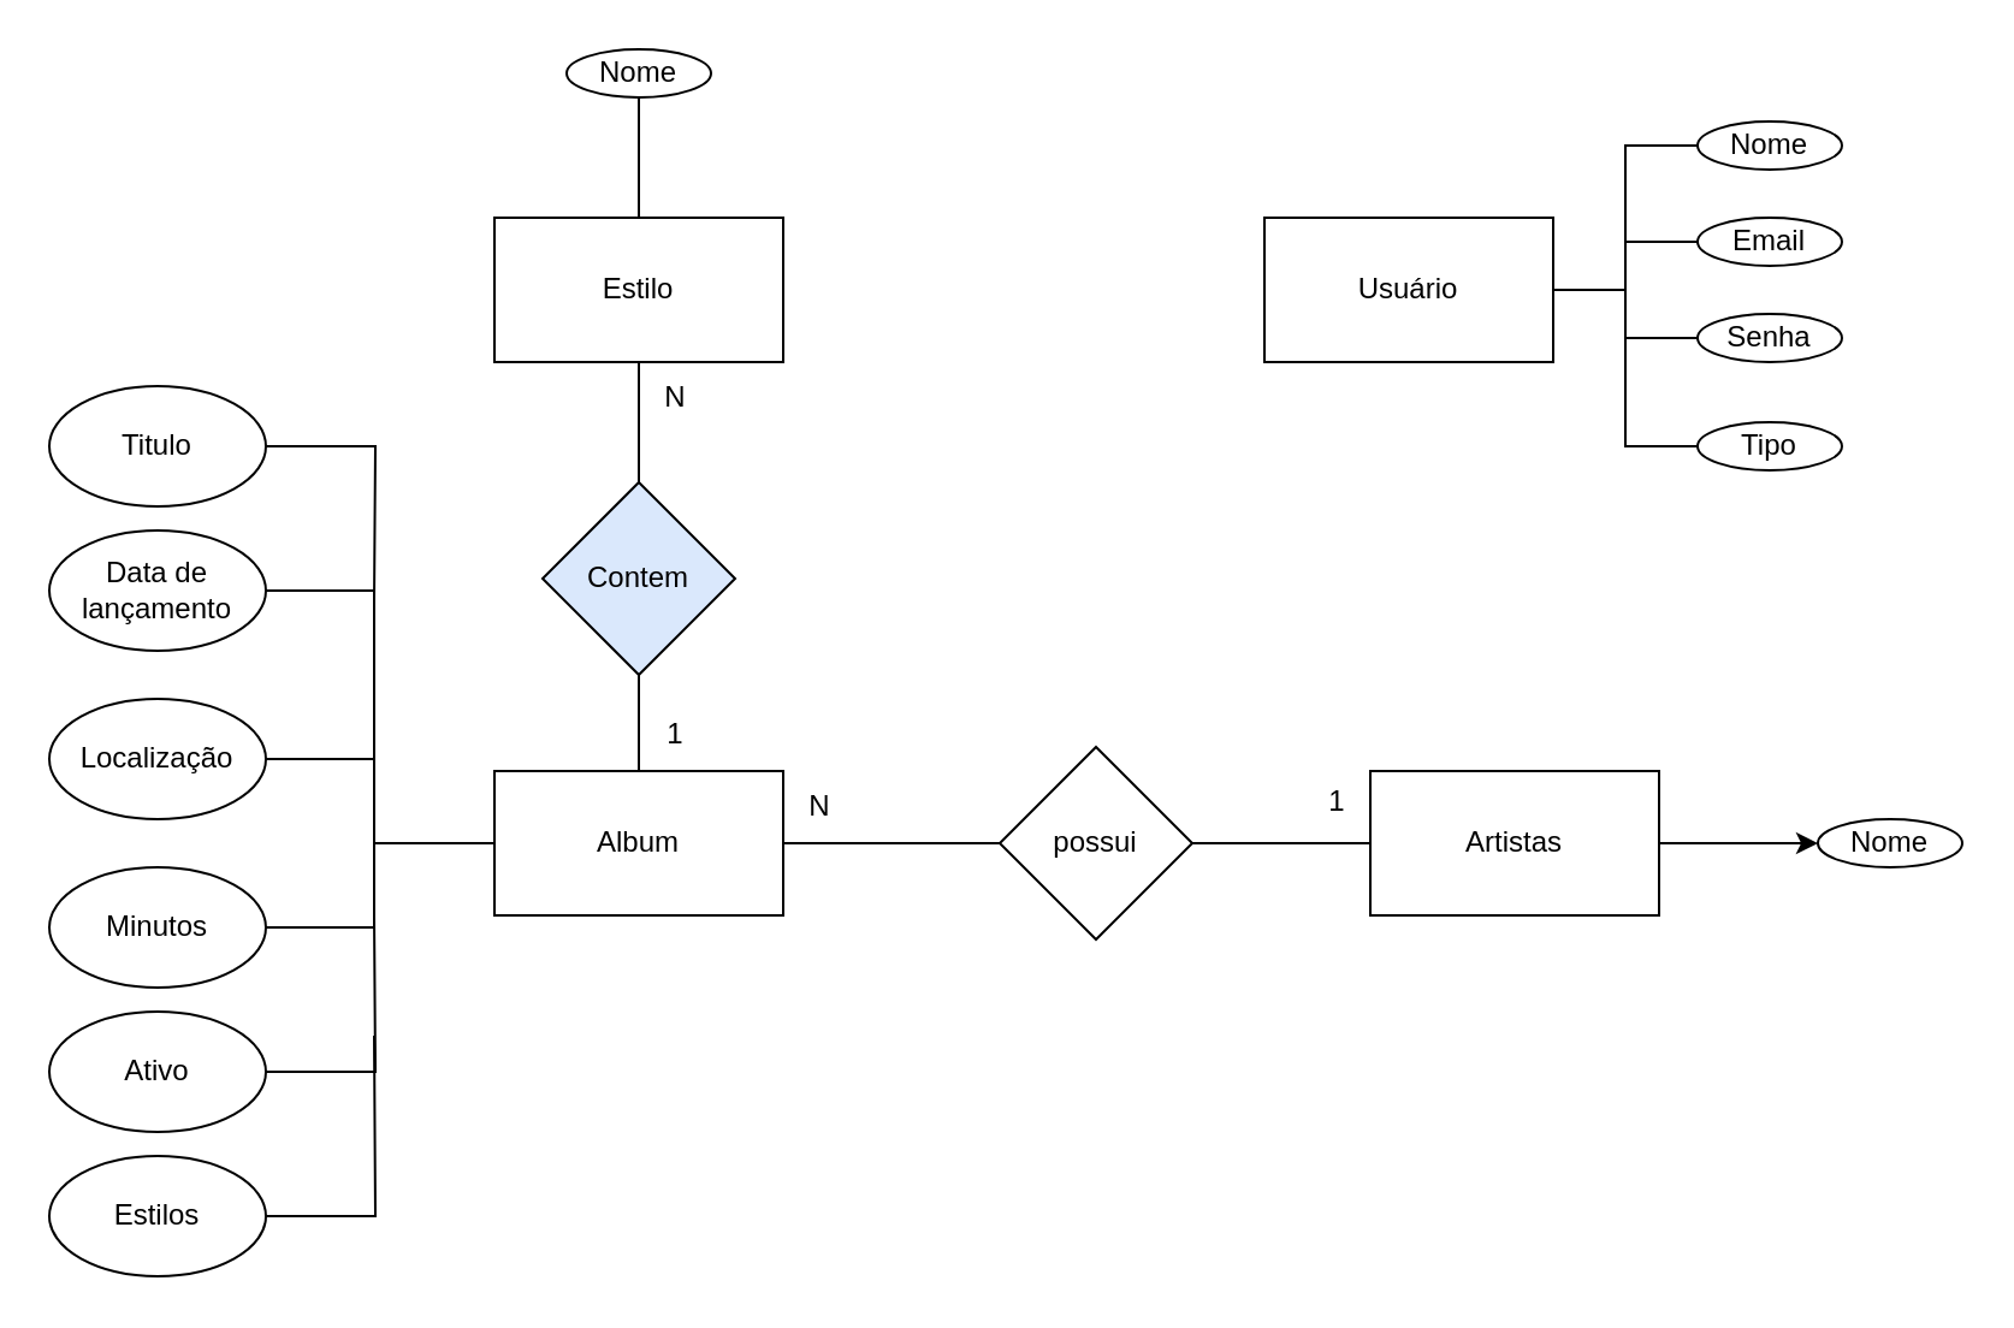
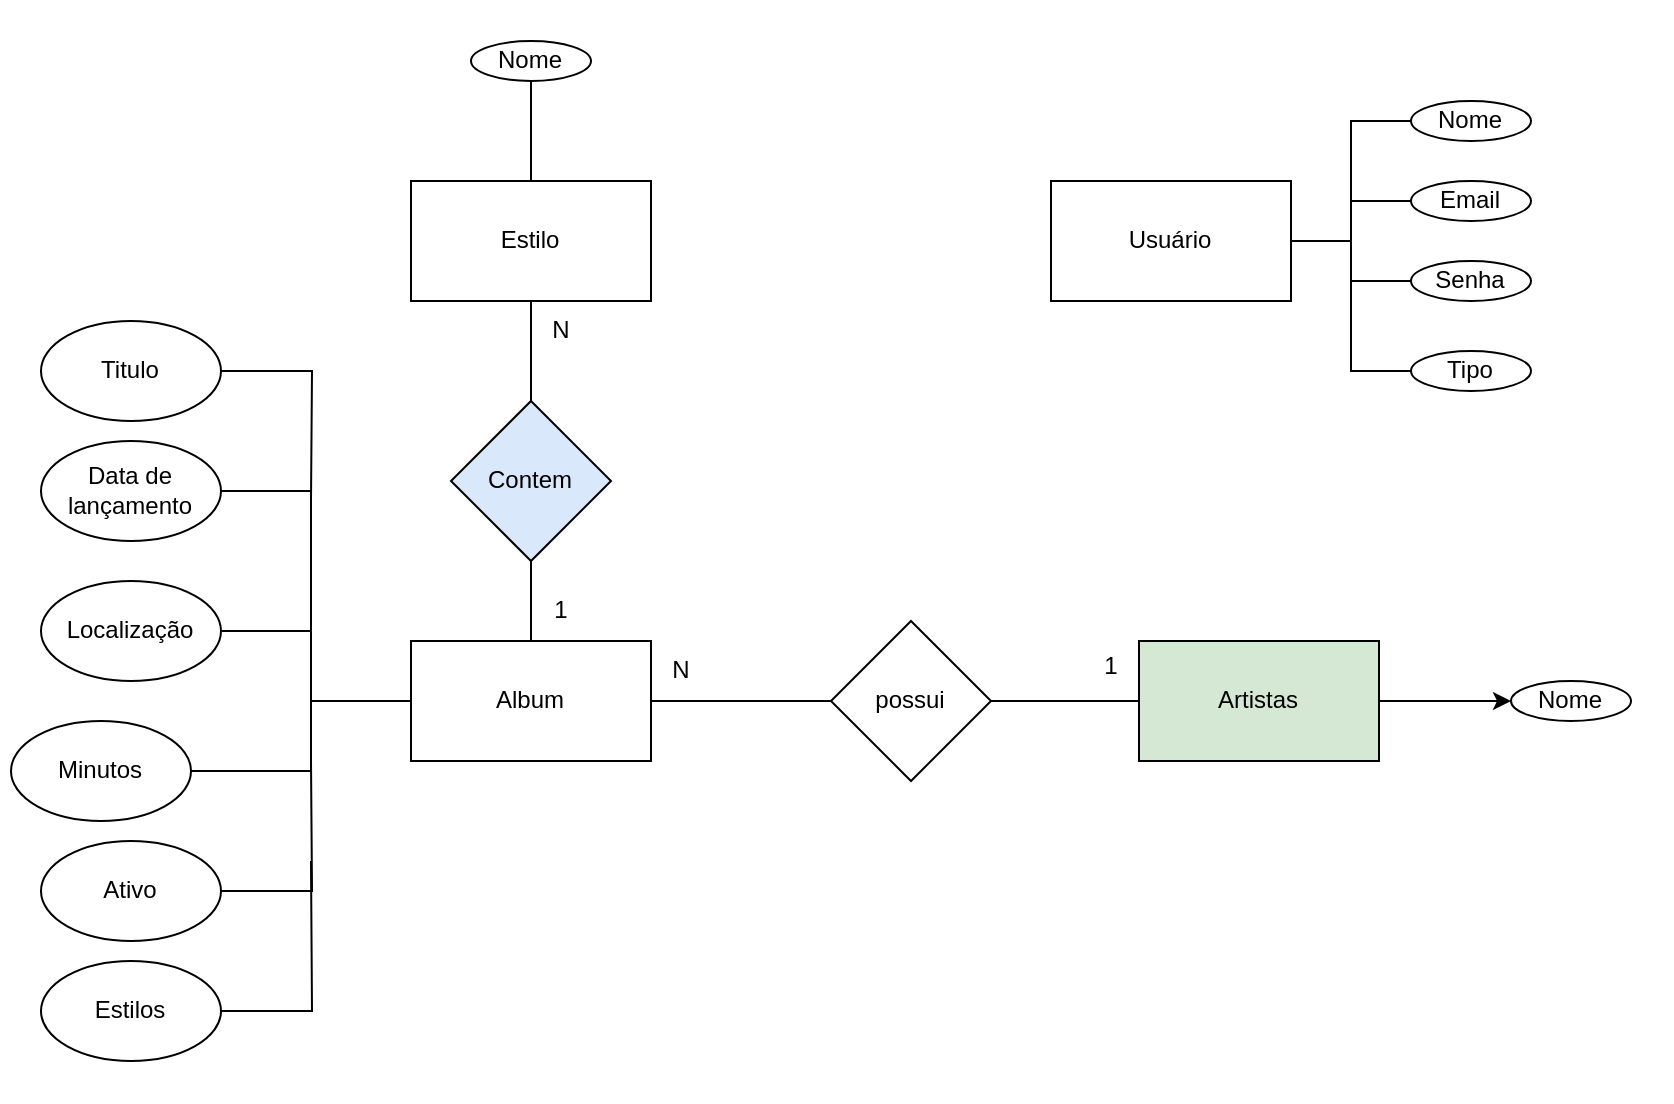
- <mxCell id="14" value="Artistas" style="whiteSpace=wrap;html=1;" vertex="1" parent="1"><mxGeometry x="569" y="320" width="120" height="60" as="geometry" /></mxCell>
+ <mxCell id="14" value="Artistas" style="whiteSpace=wrap;html=1;fillColor=#d5e8d4;" vertex="1" parent="1"><mxGeometry x="569" y="320" width="120" height="60" as="geometry" /></mxCell>
- <mxCell id="24" value="Minutos" style="ellipse;whiteSpace=wrap;html=1;" vertex="1" parent="1"><mxGeometry x="20" y="360" width="90" height="50" as="geometry" /></mxCell>
+ <mxCell id="24" value="Minutos" style="ellipse;whiteSpace=wrap;html=1;" vertex="1" parent="1"><mxGeometry x="5" y="360" width="90" height="50" as="geometry" /></mxCell>
